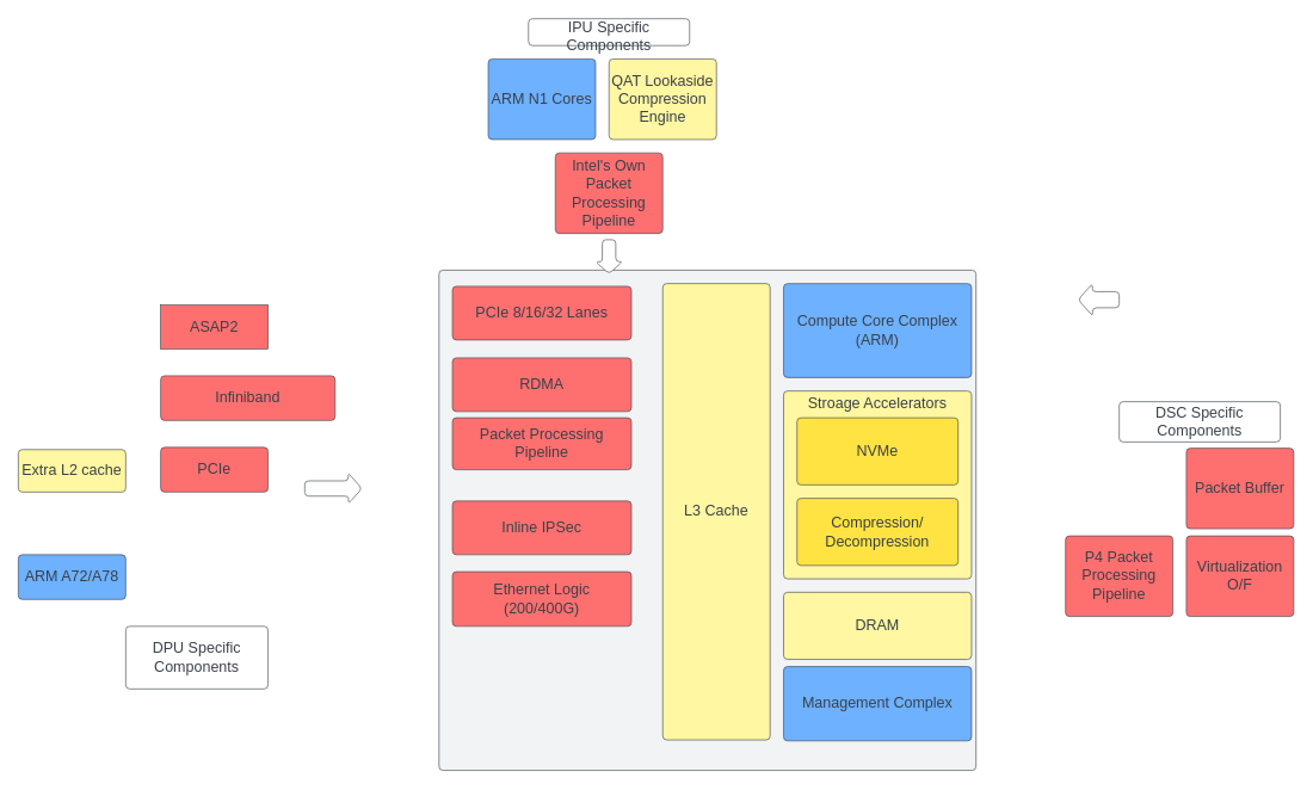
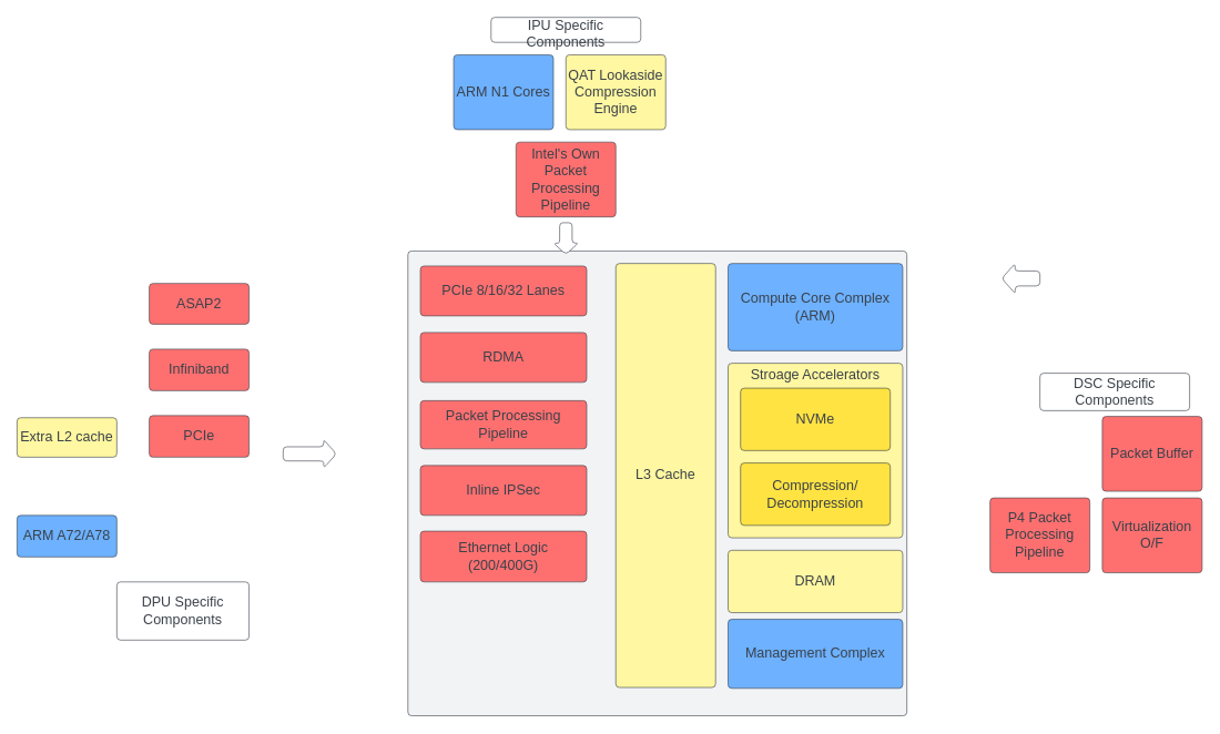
- <mxCell id="20" value="ASAP2" style="html=1;overflow=block;blockSpacing=1;whiteSpace=wrap;fontSize=16.7;fontColor=#3a414a;spacing=3.8;strokeColor=#3a414a;strokeOpacity=100;fillOpacity=100;absoluteArcSize=1;arcSize=9;fillColor=#fe7070;strokeWidth=0.8;lucidId=Mh7KUEA48Xec;rounded=0;" vertex="1" parent="1"><mxGeometry x="179" y="340" width="120" height="49" as="geometry" /></mxCell>
+ <mxCell id="20" value="ASAP2" style="html=1;overflow=block;blockSpacing=1;whiteSpace=wrap;fontSize=16.7;fontColor=#3a414a;spacing=3.8;strokeColor=#3a414a;strokeOpacity=100;fillOpacity=100;rounded=1;absoluteArcSize=1;arcSize=9;fillColor=#fe7070;strokeWidth=0.8;lucidId=Mh7KUEA48Xec;" vertex="1" parent="1"><mxGeometry x="179" y="340" width="120" height="49" as="geometry" /></mxCell>
- <mxCell id="17" value="Infiniband" style="html=1;overflow=block;blockSpacing=1;whiteSpace=wrap;fontSize=16.7;fontColor=#3a414a;spacing=3.8;strokeColor=#3a414a;strokeOpacity=100;fillOpacity=100;rounded=1;absoluteArcSize=1;arcSize=9;fillColor=#fe7070;strokeWidth=0.8;lucidId=4f7KCMOoXnRB;" vertex="1" parent="1"><mxGeometry x="179" y="419" width="195" height="50" as="geometry" /></mxCell>
+ <mxCell id="17" value="Infiniband" style="html=1;overflow=block;blockSpacing=1;whiteSpace=wrap;fontSize=16.7;fontColor=#3a414a;spacing=3.8;strokeColor=#3a414a;strokeOpacity=100;fillOpacity=100;rounded=1;absoluteArcSize=1;arcSize=9;fillColor=#fe7070;strokeWidth=0.8;lucidId=4f7KCMOoXnRB;" vertex="1" parent="1"><mxGeometry x="179" y="419" width="120" height="50" as="geometry" /></mxCell>
- <mxCell id="5" value="Packet Processing Pipeline" style="html=1;overflow=block;blockSpacing=1;whiteSpace=wrap;fontSize=16.7;fontColor=#3a414a;spacing=3.8;strokeColor=#3a414a;strokeOpacity=100;fillOpacity=100;rounded=1;absoluteArcSize=1;arcSize=9;fillColor=#fe7070;strokeWidth=0.8;lucidId=ca7KPe8sUfcH;" vertex="1" parent="1"><mxGeometry x="505" y="466" width="200" height="58" as="geometry" /></mxCell>
+ <mxCell id="5" value="Packet Processing Pipeline" style="html=1;overflow=block;blockSpacing=1;whiteSpace=wrap;fontSize=16.7;fontColor=#3a414a;spacing=3.8;strokeColor=#3a414a;strokeOpacity=100;fillOpacity=100;rounded=1;absoluteArcSize=1;arcSize=9;fillColor=#fe7070;strokeWidth=0.8;lucidId=ca7KPe8sUfcH;" vertex="1" parent="1"><mxGeometry x="505" y="481" width="200" height="58" as="geometry" /></mxCell>
